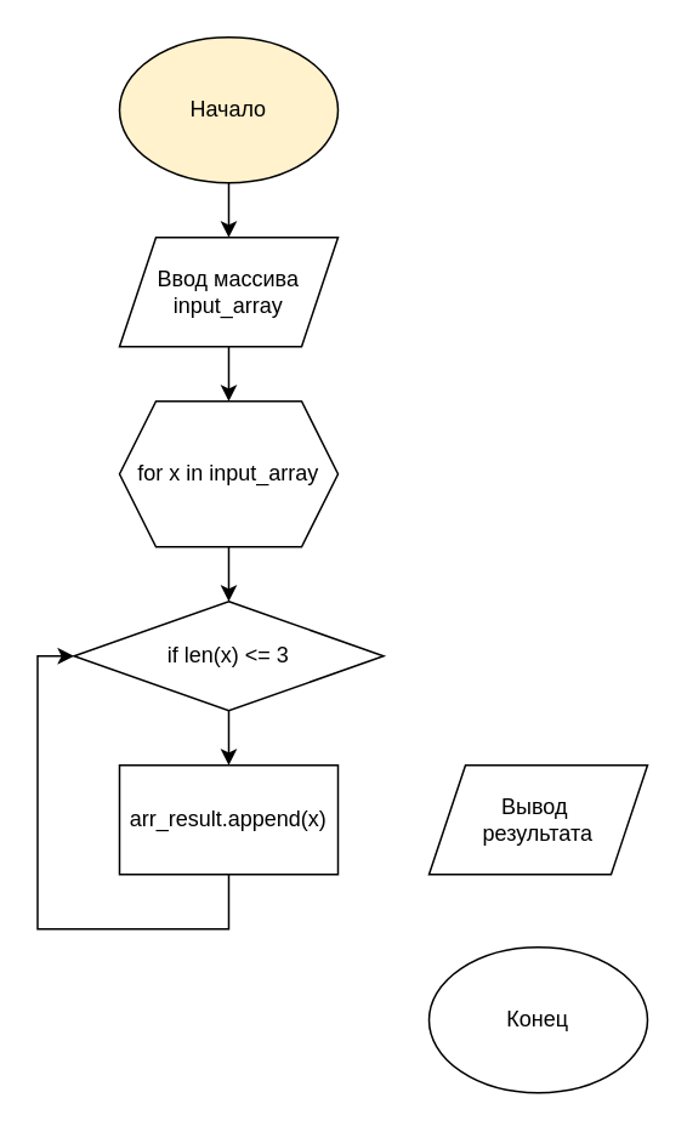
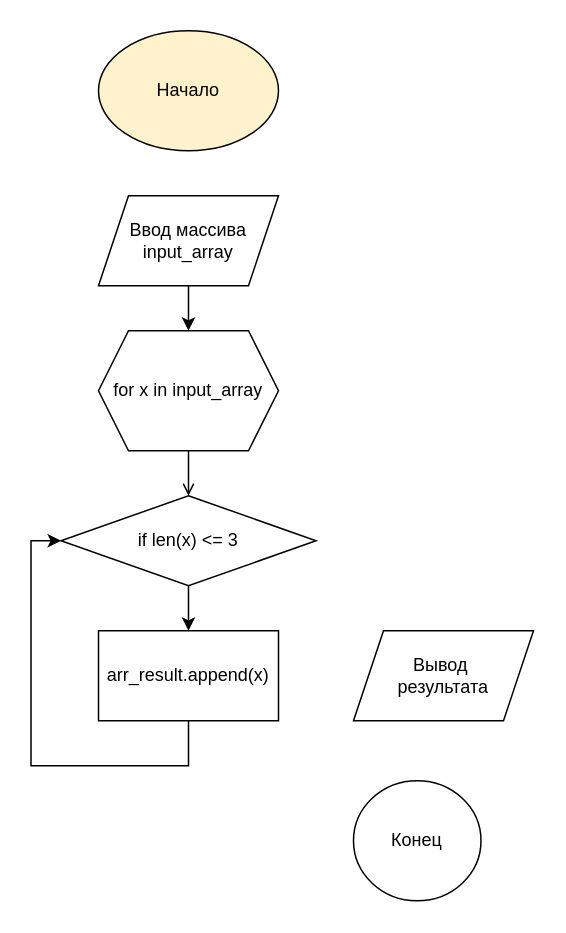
- <mxCell id="2" value="" style="edgeStyle=orthogonalEdgeStyle;rounded=0;orthogonalLoop=1;jettySize=auto;html=1;" edge="1" parent="1" source="3" target="5"><mxGeometry relative="1" as="geometry" /></mxCell>
- <mxCell id="6" value="" style="edgeStyle=orthogonalEdgeStyle;rounded=0;orthogonalLoop=1;jettySize=auto;html=1;" edge="1" parent="1" source="7" target="9"><mxGeometry relative="1" as="geometry" /></mxCell>
+ <mxCell id="6" value="" style="edgeStyle=orthogonalEdgeStyle;rounded=0;orthogonalLoop=1;jettySize=auto;html=1;endArrow=open;" edge="1" parent="1" source="7" target="9"><mxGeometry relative="1" as="geometry" /></mxCell>
- <mxCell id="13" value="Конец" style="ellipse;whiteSpace=wrap;html=1;" vertex="1" parent="1"><mxGeometry x="235" y="520" width="120" height="80" as="geometry" /></mxCell>
+ <mxCell id="13" value="Конец" style="ellipse;whiteSpace=wrap;html=1;" vertex="1" parent="1"><mxGeometry x="235" y="520" width="85" height="80" as="geometry" /></mxCell>
